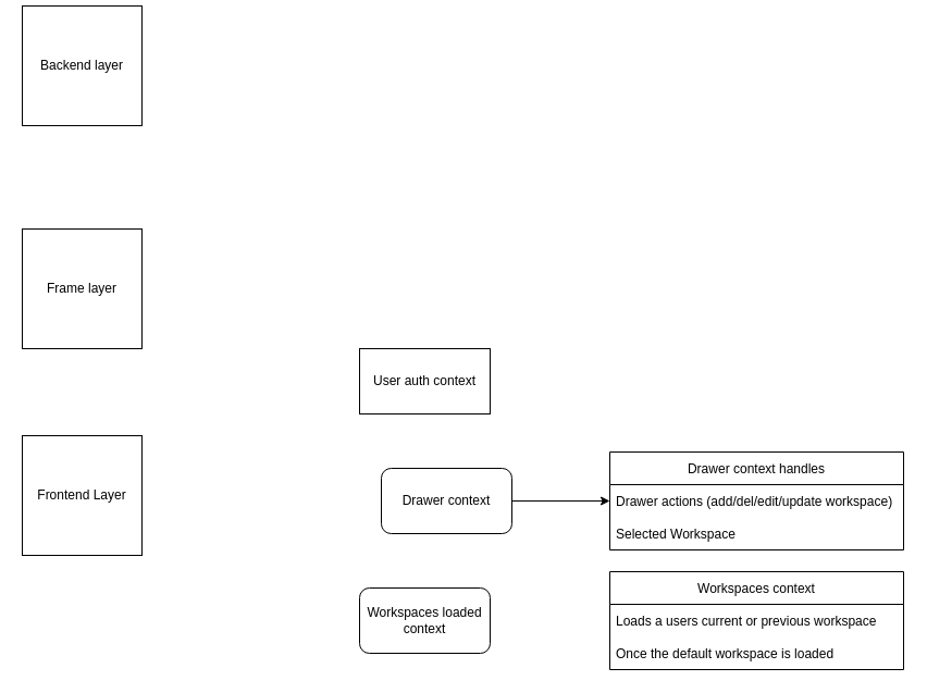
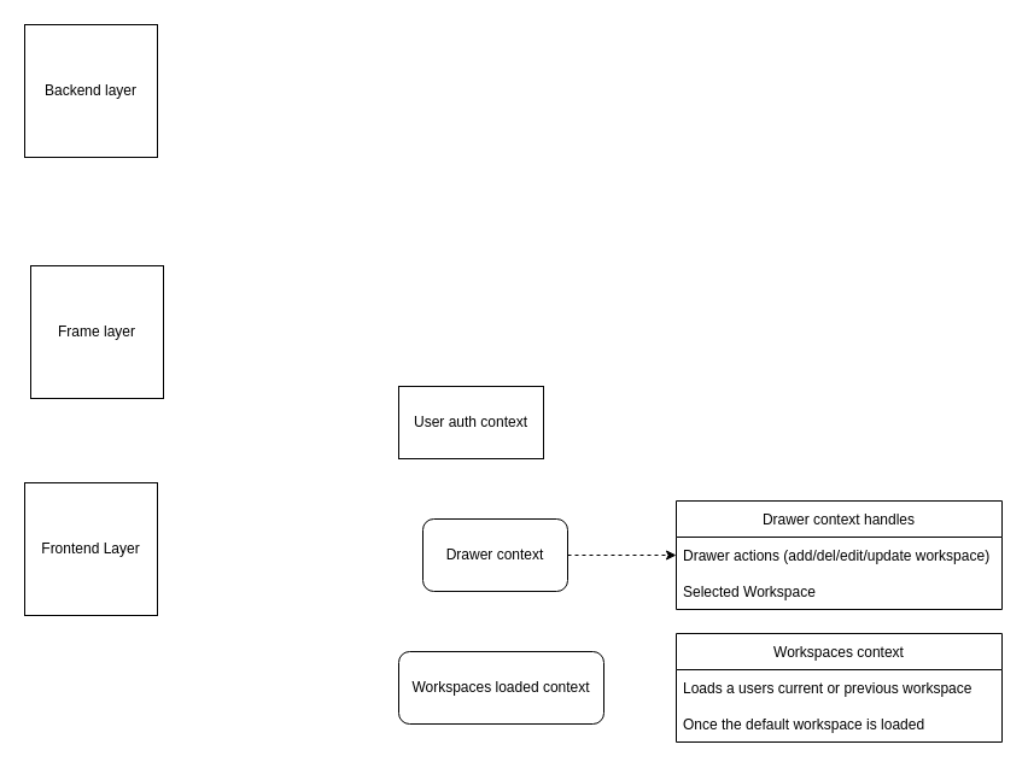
- <mxCell id="4" value="Backend layer" style="whiteSpace=wrap;html=1;aspect=fixed;" vertex="1" parent="1"><mxGeometry x="20" y="5" width="110" height="110" as="geometry" /></mxCell>
+ <mxCell id="4" value="Backend layer" style="whiteSpace=wrap;html=1;aspect=fixed;" vertex="1" parent="1"><mxGeometry x="20" y="20" width="110" height="110" as="geometry" /></mxCell>
- <mxCell id="2" value="Frame layer" style="whiteSpace=wrap;html=1;aspect=fixed;" vertex="1" parent="1"><mxGeometry x="20" y="210" width="110" height="110" as="geometry" /></mxCell>
+ <mxCell id="2" value="Frame layer" style="whiteSpace=wrap;html=1;aspect=fixed;" vertex="1" parent="1"><mxGeometry x="25" y="220" width="110" height="110" as="geometry" /></mxCell>
- <mxCell id="6" style="edgeStyle=orthogonalEdgeStyle;rounded=0;orthogonalLoop=1;jettySize=auto;html=1;entryX=0;entryY=0.5;entryDx=0;entryDy=0;" edge="1" parent="1" source="7" target="9"><mxGeometry relative="1" as="geometry" /></mxCell>
+ <mxCell id="6" style="edgeStyle=orthogonalEdgeStyle;rounded=0;orthogonalLoop=1;jettySize=auto;html=1;entryX=0;entryY=0.5;entryDx=0;entryDy=0;dashed=1;" edge="1" parent="1" source="7" target="9"><mxGeometry relative="1" as="geometry" /></mxCell>
- <mxCell id="8" value="Workspaces loaded context" style="rounded=1;whiteSpace=wrap;html=1;" vertex="1" parent="1"><mxGeometry x="330" y="540" width="120" height="60" as="geometry" /></mxCell>
+ <mxCell id="8" value="Workspaces loaded context" style="rounded=1;whiteSpace=wrap;html=1;" vertex="1" parent="1"><mxGeometry x="330" y="540" width="170" height="60" as="geometry" /></mxCell>
